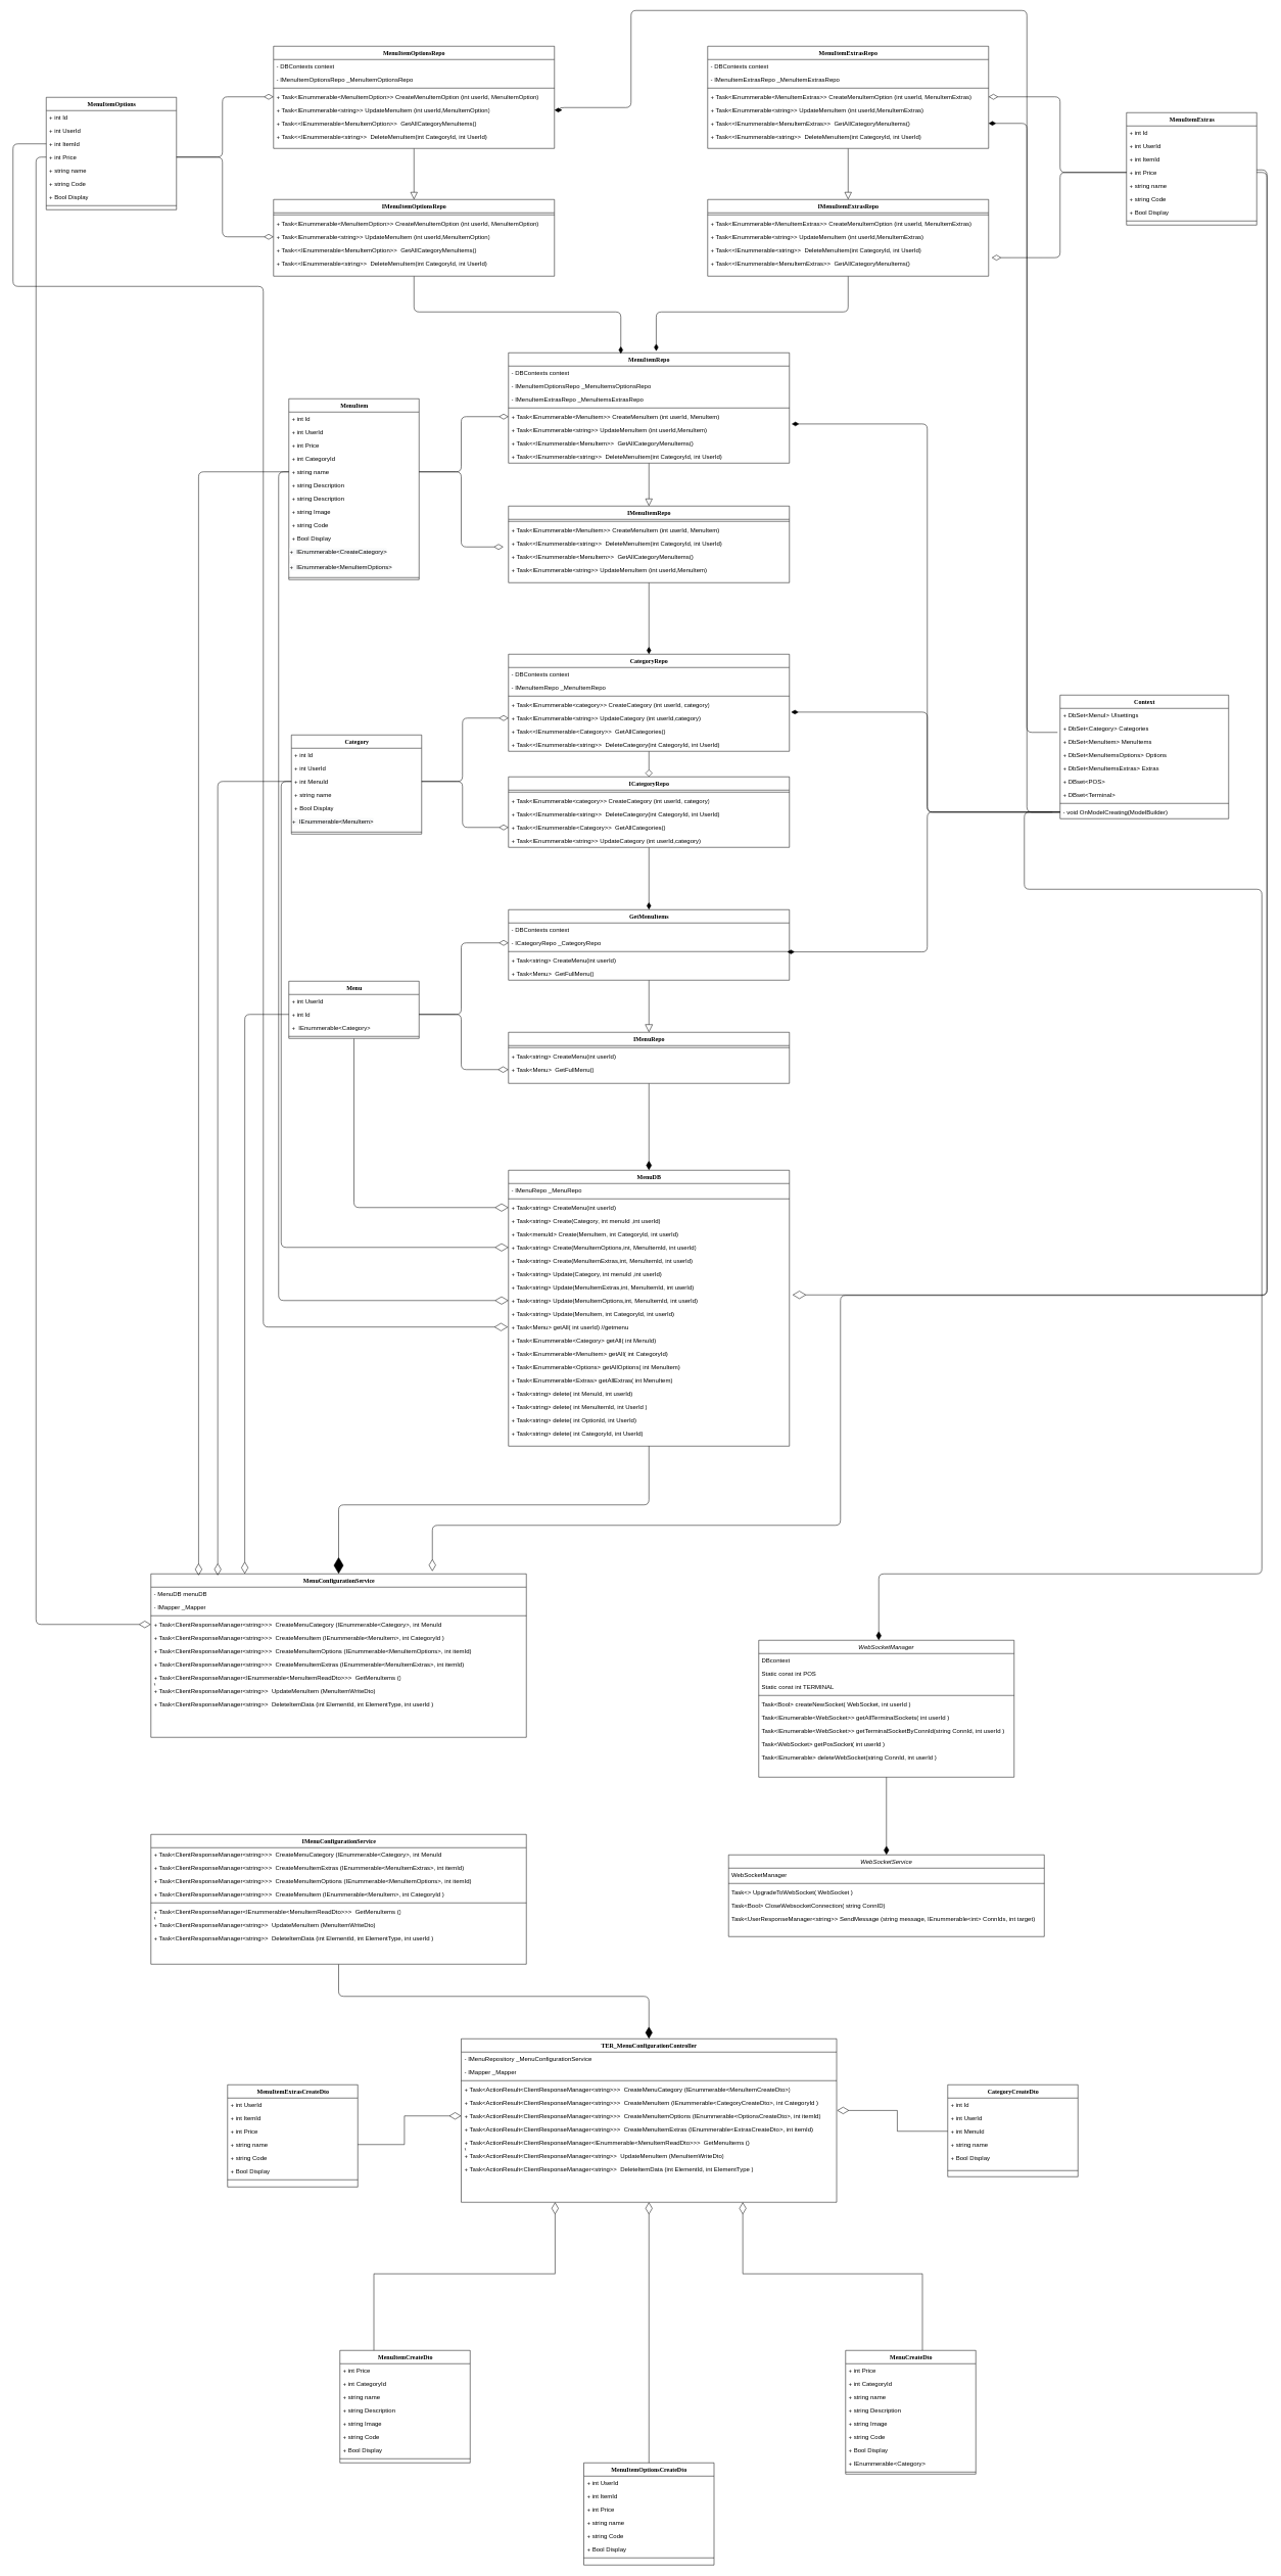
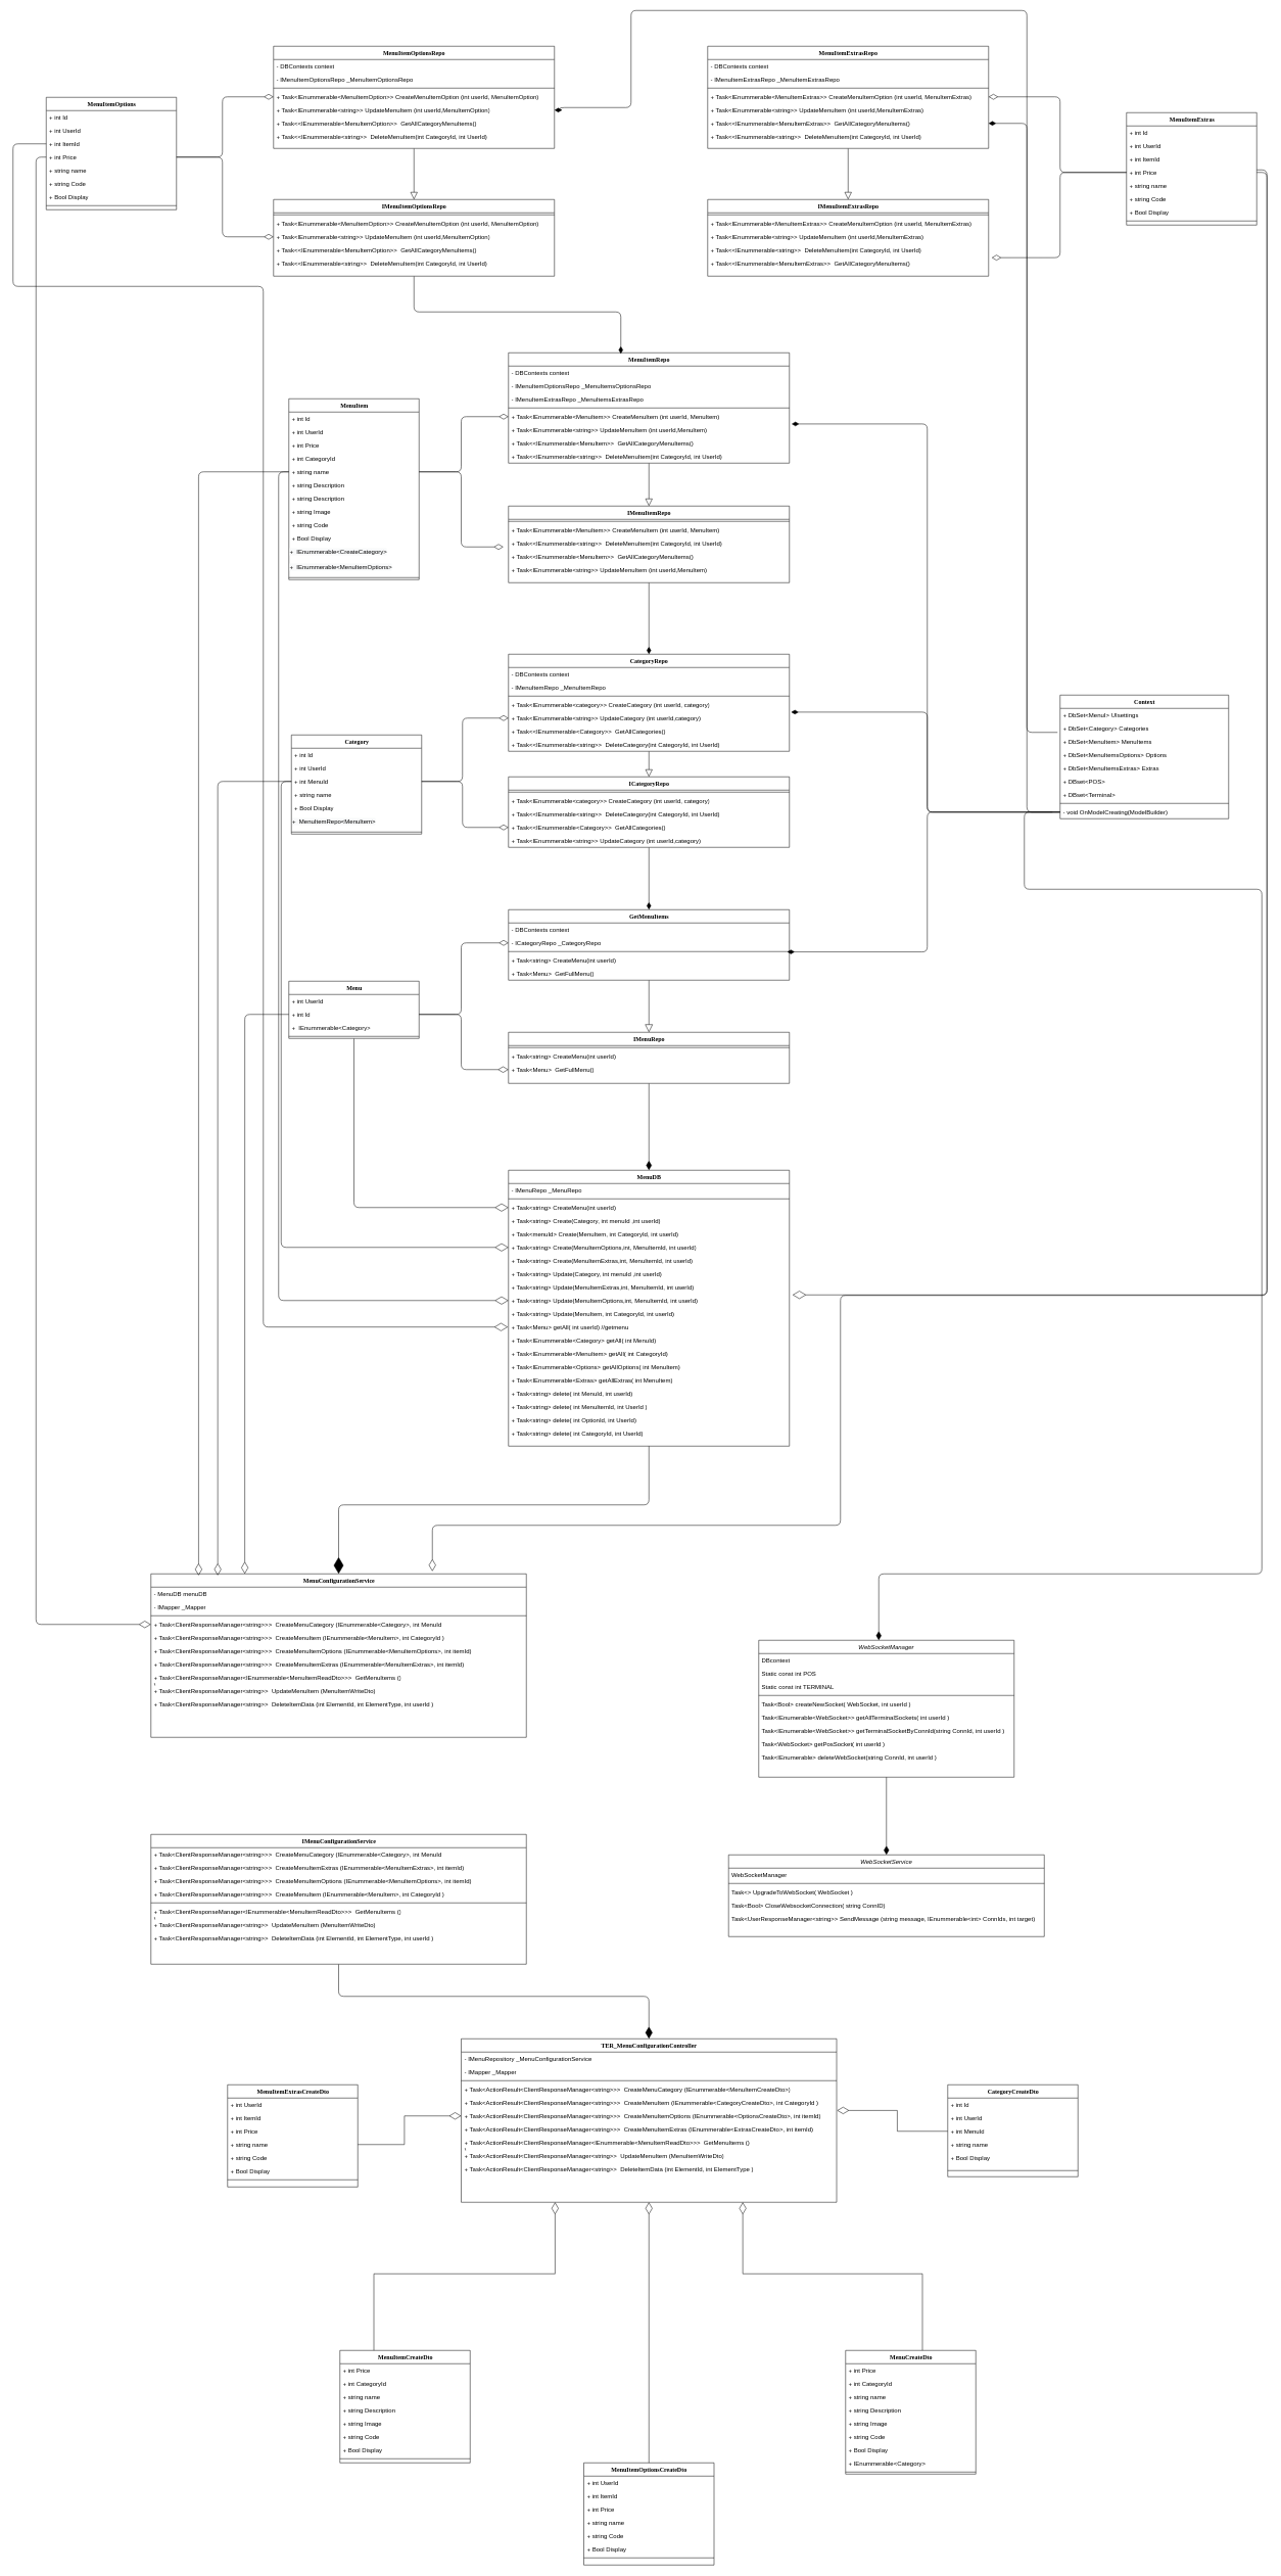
- <mxCell id="86" style="edgeStyle=orthogonalEdgeStyle;rounded=1;orthogonalLoop=1;jettySize=auto;html=1;exitX=0.5;exitY=1;exitDx=0;exitDy=0;entryX=0.526;entryY=-0.015;entryDx=0;entryDy=0;startArrow=none;startFill=0;startSize=13;endArrow=diamondThin;endFill=1;endSize=12;entryPerimeter=0;" parent="1" source="87" target="61" edge="1"><mxGeometry relative="1" as="geometry" /></mxCell>
- <mxCell id="44" style="edgeStyle=orthogonalEdgeStyle;rounded=0;orthogonalLoop=1;jettySize=auto;html=1;exitX=0.5;exitY=1;exitDx=0;exitDy=0;entryX=0.5;entryY=0;entryDx=0;entryDy=0;endArrow=diamond;endFill=0;endSize=12;" parent="1" source="45" target="38" edge="1"><mxGeometry relative="1" as="geometry" /></mxCell>
+ <mxCell id="44" style="edgeStyle=orthogonalEdgeStyle;rounded=0;orthogonalLoop=1;jettySize=auto;html=1;exitX=0.5;exitY=1;exitDx=0;exitDy=0;entryX=0.5;entryY=0;entryDx=0;entryDy=0;endArrow=block;endFill=0;endSize=12;" parent="1" source="45" target="38" edge="1"><mxGeometry relative="1" as="geometry" /></mxCell>
- <mxCell id="119" value="&lt;span style=&quot;color: rgb(0 , 0 , 0) ; font-family: &amp;#34;helvetica&amp;#34; ; font-size: 12px ; font-style: normal ; font-weight: 400 ; letter-spacing: normal ; text-align: left ; text-indent: 0px ; text-transform: none ; word-spacing: 0px ; background-color: rgb(248 , 249 , 250) ; display: inline ; float: none&quot;&gt;+&amp;nbsp; IEnummerable&amp;lt;MenuItem&amp;gt;&lt;/span&gt;" style="text;whiteSpace=wrap;html=1;" parent="113" vertex="1"><mxGeometry y="156" width="255" height="30" as="geometry" /></mxCell>
+ <mxCell id="119" value="&lt;span style=&quot;color: rgb(0 , 0 , 0) ; font-family: &amp;#34;helvetica&amp;#34; ; font-size: 12px ; font-style: normal ; font-weight: 400 ; letter-spacing: normal ; text-align: left ; text-indent: 0px ; text-transform: none ; word-spacing: 0px ; background-color: rgb(248 , 249 , 250) ; display: inline ; float: none&quot;&gt;+&amp;nbsp; MenuItemRepo&amp;lt;MenuItem&amp;gt;&lt;/span&gt;" style="text;whiteSpace=wrap;html=1;" parent="113" vertex="1"><mxGeometry y="156" width="255" height="30" as="geometry" /></mxCell>
